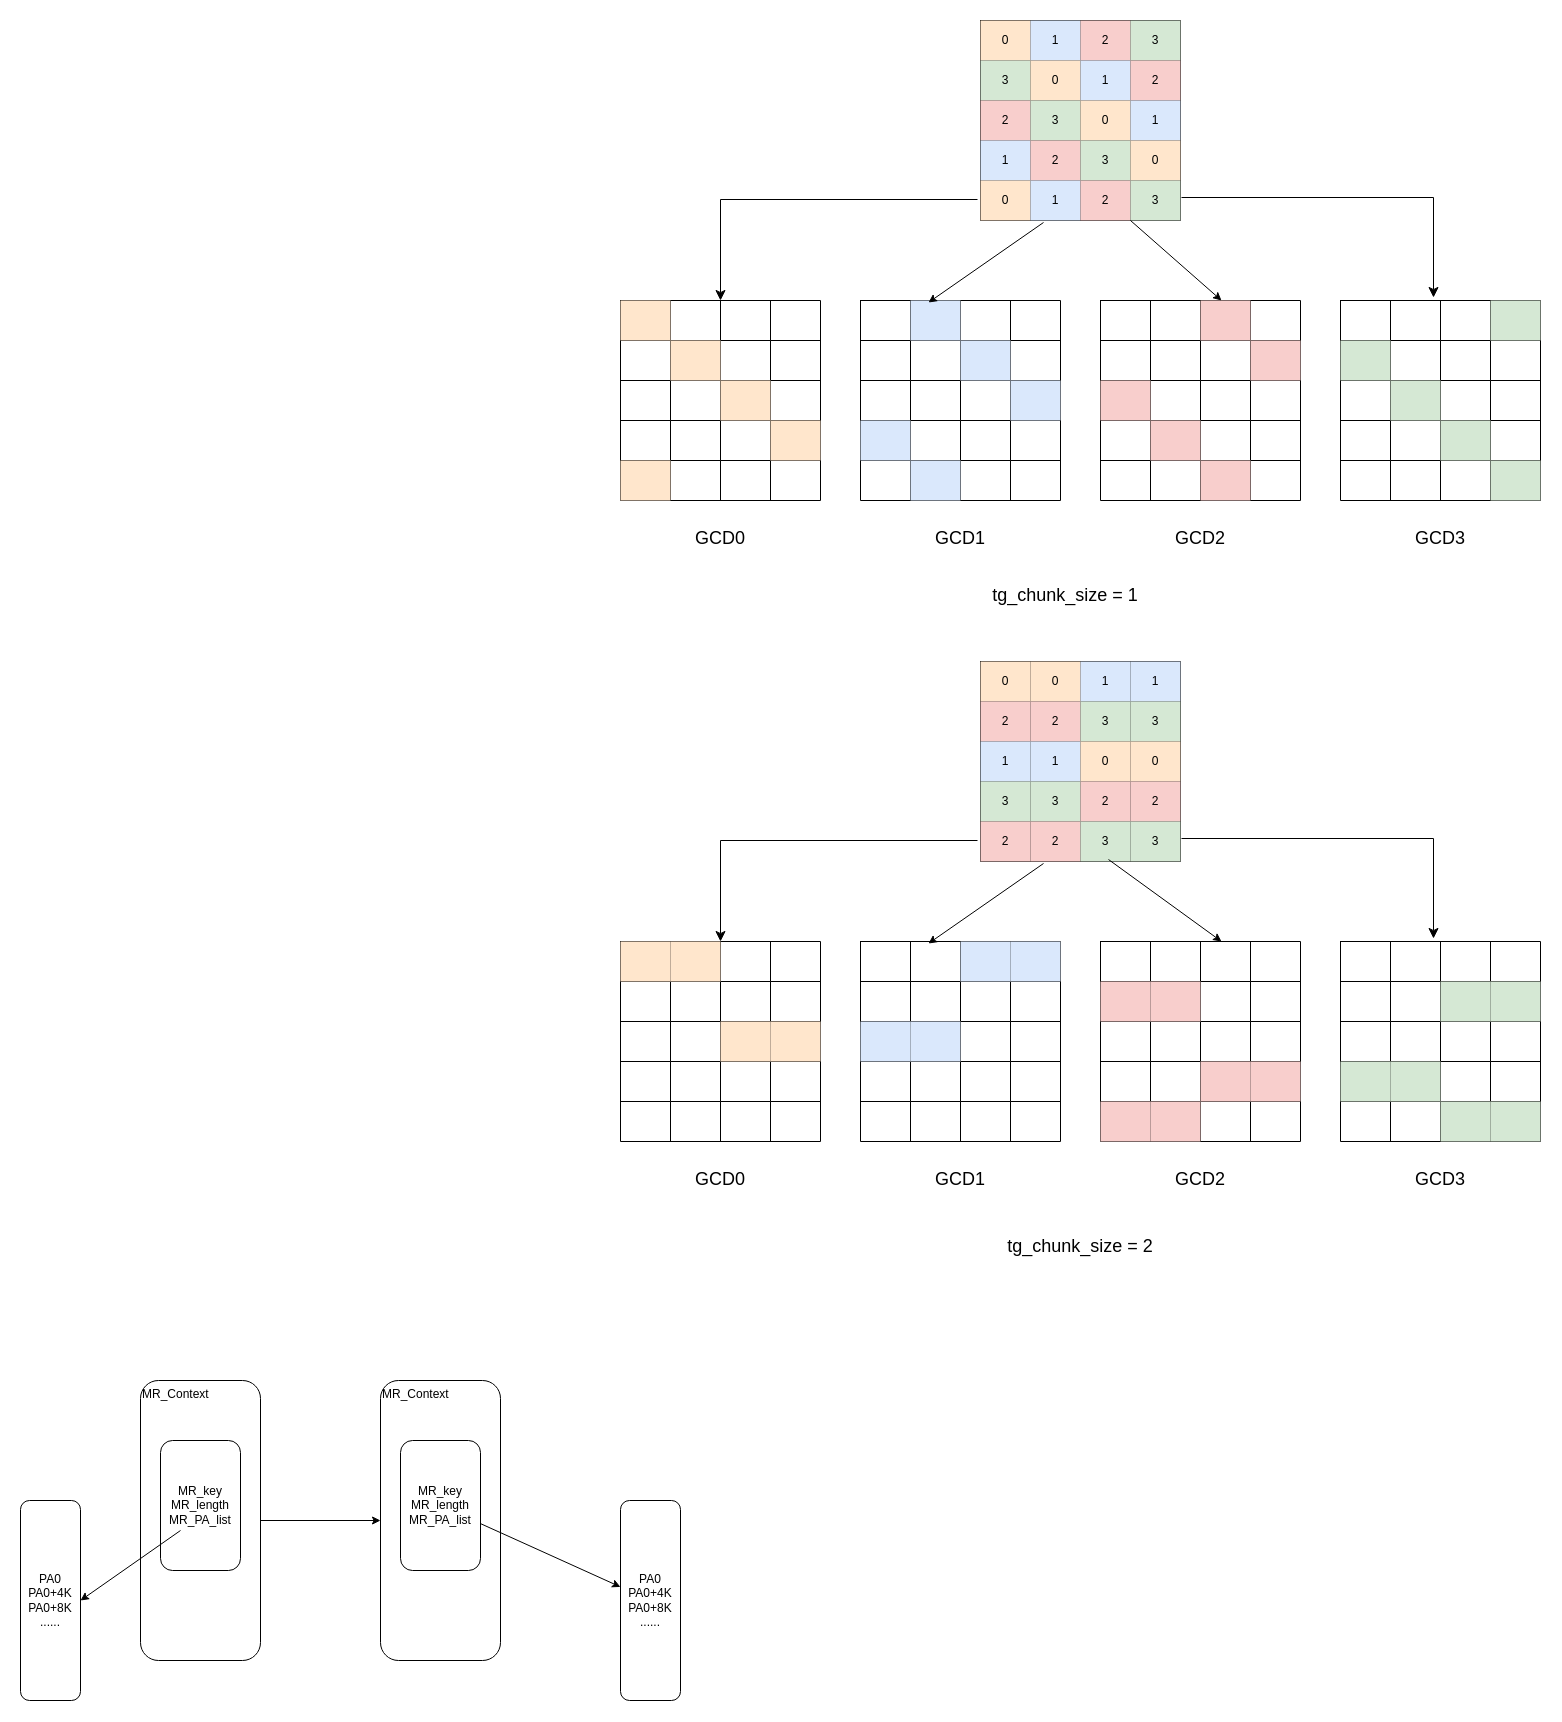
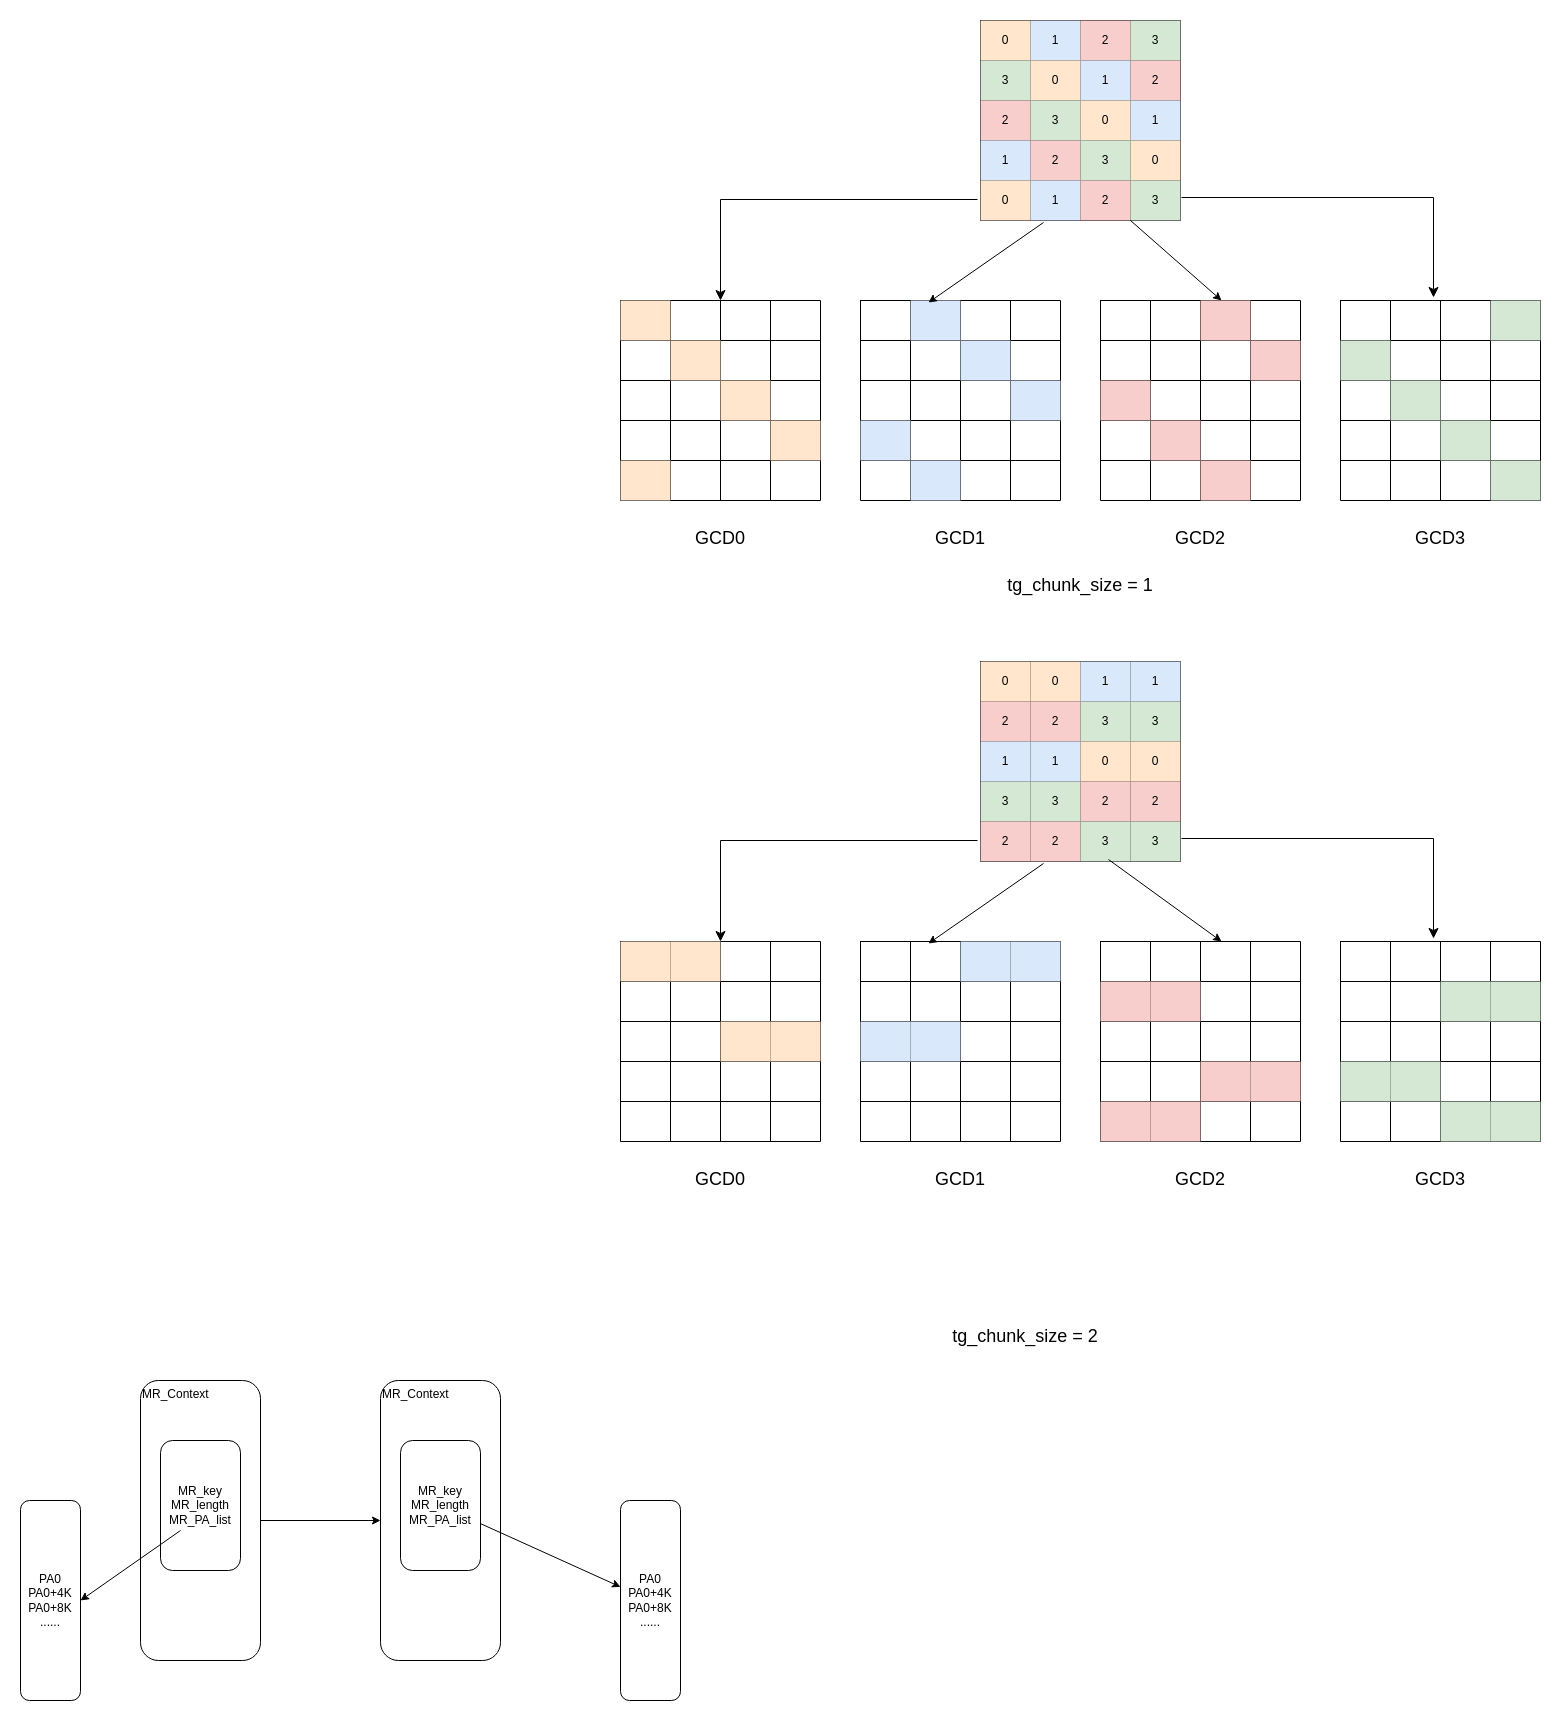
- <mxCell id="279" value="tg_chunk_size = 1" style="text;html=1;align=center;verticalAlign=middle;whiteSpace=wrap;rounded=0;fontSize=18;labelBorderColor=none;" parent="1" vertex="1"><mxGeometry x="965" y="580" width="200" height="30" as="geometry" /></mxCell>
+ <mxCell id="279" value="tg_chunk_size = 1" style="text;html=1;align=center;verticalAlign=middle;whiteSpace=wrap;rounded=0;fontSize=18;labelBorderColor=none;" parent="1" vertex="1"><mxGeometry x="980" y="570" width="200" height="30" as="geometry" /></mxCell>
- <mxCell id="278" value="tg_chunk_size = 2" style="text;html=1;align=center;verticalAlign=middle;whiteSpace=wrap;rounded=0;fontSize=18;labelBorderColor=none;" parent="1" vertex="1"><mxGeometry x="980" y="1231" width="200" height="30" as="geometry" /></mxCell>
+ <mxCell id="278" value="tg_chunk_size = 2" style="text;html=1;align=center;verticalAlign=middle;whiteSpace=wrap;rounded=0;fontSize=18;labelBorderColor=none;" parent="1" vertex="1"><mxGeometry x="925" y="1321" width="200" height="30" as="geometry" /></mxCell>
